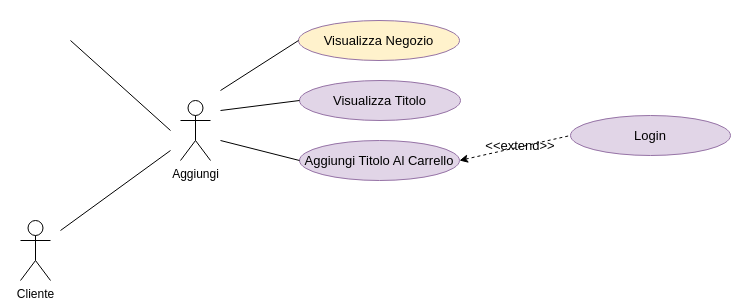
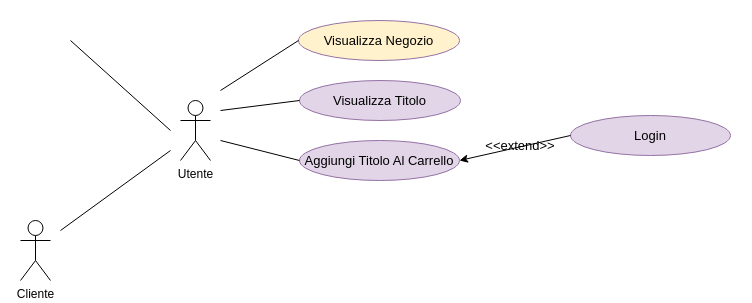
- <mxCell id="10" value="" style="endArrow=none;dashed=1;html=1;rounded=0;fontSize=13;startArrow=classic;startFill=1;exitX=1;exitY=0.5;exitDx=0;exitDy=0;entryX=0;entryY=0.5;entryDx=0;entryDy=0;" parent="1" source="4" target="5" edge="1"><mxGeometry width="50" height="50" relative="1" as="geometry"><mxPoint x="459" y="160" as="sourcePoint" /><mxPoint x="550" y="210" as="targetPoint" /></mxGeometry></mxCell>
+ <mxCell id="10" value="" style="endArrow=none;dashed=0;html=1;rounded=0;fontSize=13;startArrow=classic;startFill=1;exitX=1;exitY=0.5;exitDx=0;exitDy=0;entryX=0;entryY=0.5;entryDx=0;entryDy=0;" parent="1" source="4" target="5" edge="1"><mxGeometry width="50" height="50" relative="1" as="geometry"><mxPoint x="459" y="160" as="sourcePoint" /><mxPoint x="550" y="210" as="targetPoint" /></mxGeometry></mxCell>
- <mxCell id="6" value="Aggiungi" style="shape=umlActor;verticalLabelPosition=bottom;verticalAlign=top;html=1;outlineConnect=0;" parent="1" vertex="1"><mxGeometry x="180" y="100" width="30" height="60" as="geometry" /></mxCell>
+ <mxCell id="6" value="Utente" style="shape=umlActor;verticalLabelPosition=bottom;verticalAlign=top;html=1;outlineConnect=0;" parent="1" vertex="1"><mxGeometry x="180" y="100" width="30" height="60" as="geometry" /></mxCell>
